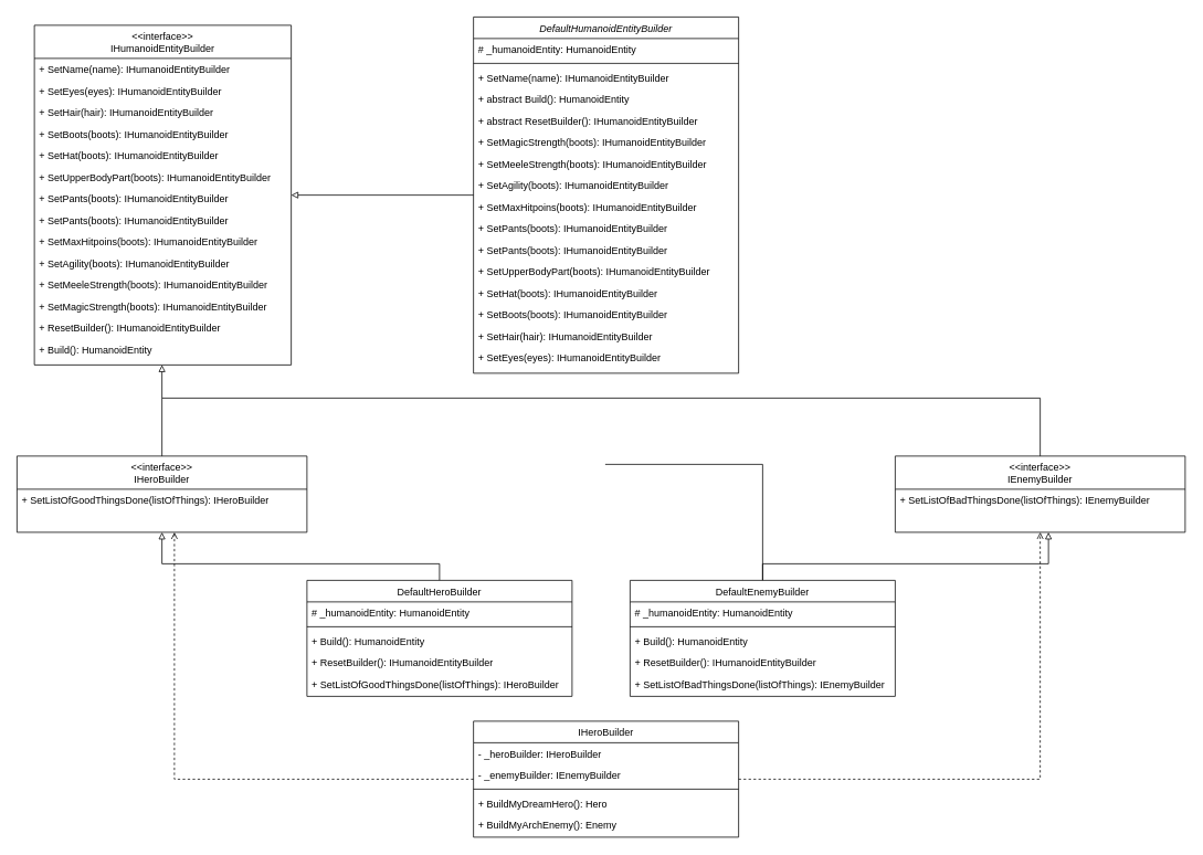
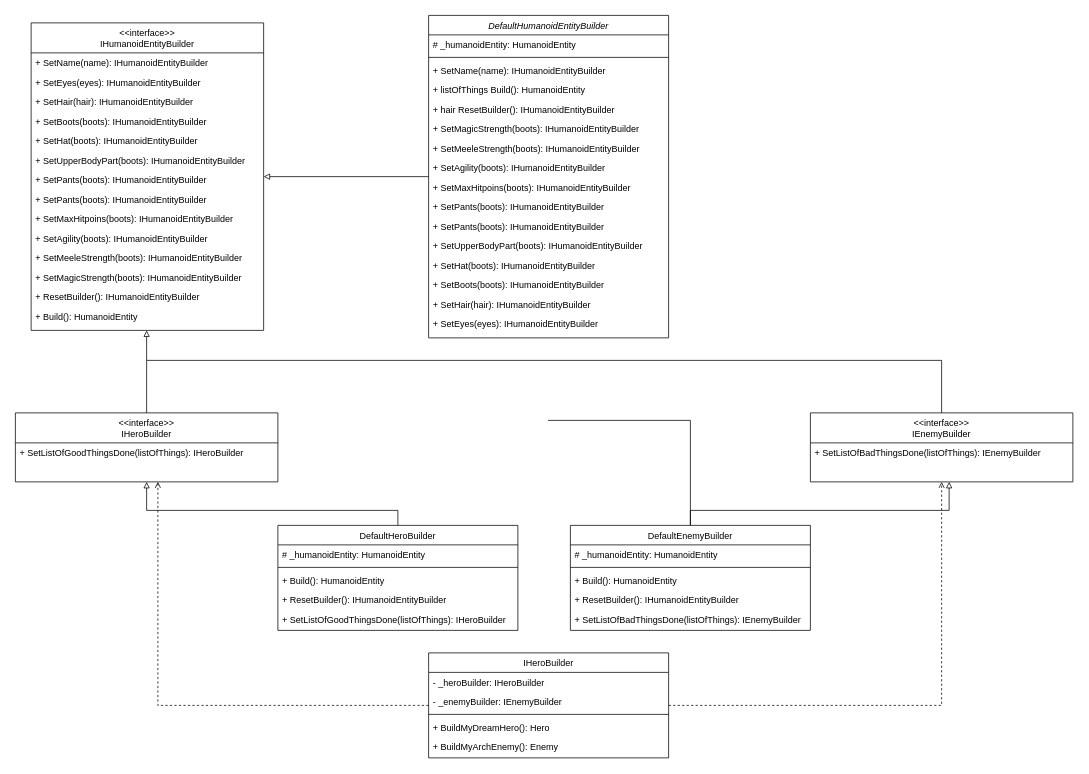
- <mxCell id="28" value="+ abstract Build(): HumanoidEntity" style="text;align=left;verticalAlign=top;spacingLeft=4;spacingRight=4;overflow=hidden;rotatable=0;points=[[0,0.5],[1,0.5]];portConstraint=eastwest;" vertex="1" parent="24"><mxGeometry y="86" width="320" height="26" as="geometry" /></mxCell>
+ <mxCell id="28" value="+ listOfThings Build(): HumanoidEntity" style="text;align=left;verticalAlign=top;spacingLeft=4;spacingRight=4;overflow=hidden;rotatable=0;points=[[0,0.5],[1,0.5]];portConstraint=eastwest;" vertex="1" parent="24"><mxGeometry y="86" width="320" height="26" as="geometry" /></mxCell>
- <mxCell id="29" value="+ abstract ResetBuilder(): IHumanoidEntityBuilder" style="text;align=left;verticalAlign=top;spacingLeft=4;spacingRight=4;overflow=hidden;rotatable=0;points=[[0,0.5],[1,0.5]];portConstraint=eastwest;" vertex="1" parent="24"><mxGeometry y="112" width="320" height="26" as="geometry" /></mxCell>
+ <mxCell id="29" value="+ hair ResetBuilder(): IHumanoidEntityBuilder" style="text;align=left;verticalAlign=top;spacingLeft=4;spacingRight=4;overflow=hidden;rotatable=0;points=[[0,0.5],[1,0.5]];portConstraint=eastwest;" vertex="1" parent="24"><mxGeometry y="112" width="320" height="26" as="geometry" /></mxCell>
